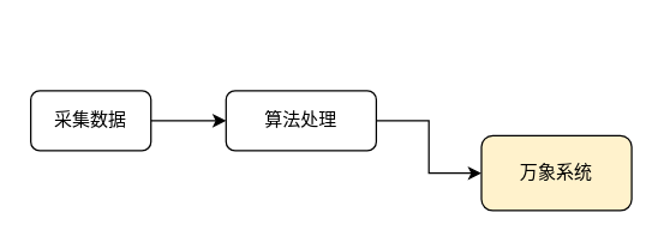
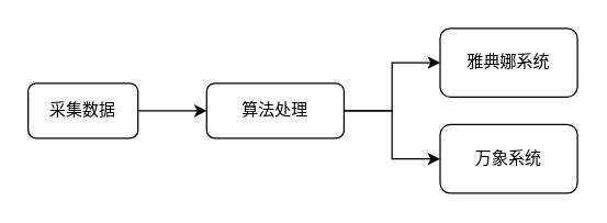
+ <mxCell id="7" value="雅典娜系统" style="rounded=1;whiteSpace=wrap;html=1;" vertex="1" parent="1"><mxGeometry x="320" y="20" width="100" height="50" as="geometry" /></mxCell>
+ <mxCell id="4" style="edgeStyle=orthogonalEdgeStyle;rounded=0;orthogonalLoop=1;jettySize=auto;html=1;entryX=0;entryY=0.5;entryDx=0;entryDy=0;" edge="1" parent="1" source="6" target="7"><mxGeometry relative="1" as="geometry" /></mxCell>
- <mxCell id="8" value="万象系统" style="rounded=1;whiteSpace=wrap;html=1;fillColor=#fff2cc;" vertex="1" parent="1"><mxGeometry x="320" y="90" width="100" height="50" as="geometry" /></mxCell>
+ <mxCell id="8" value="万象系统" style="rounded=1;whiteSpace=wrap;html=1;" vertex="1" parent="1"><mxGeometry x="320" y="90" width="100" height="50" as="geometry" /></mxCell>
